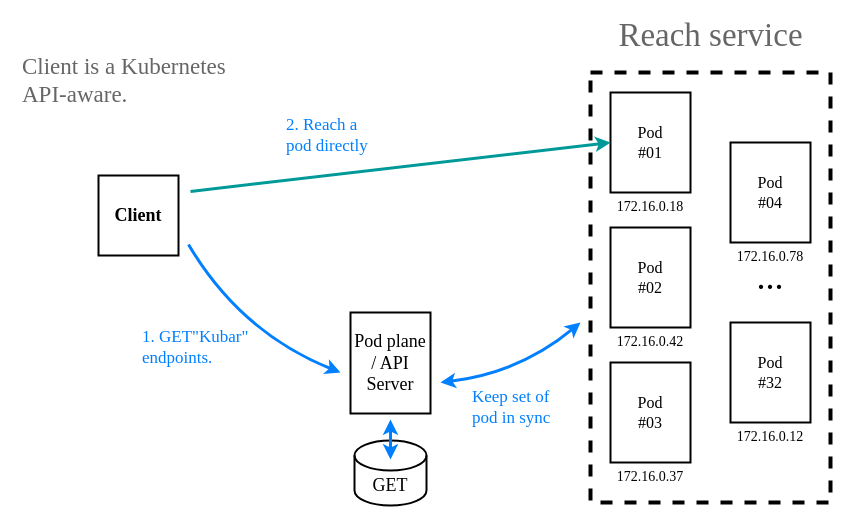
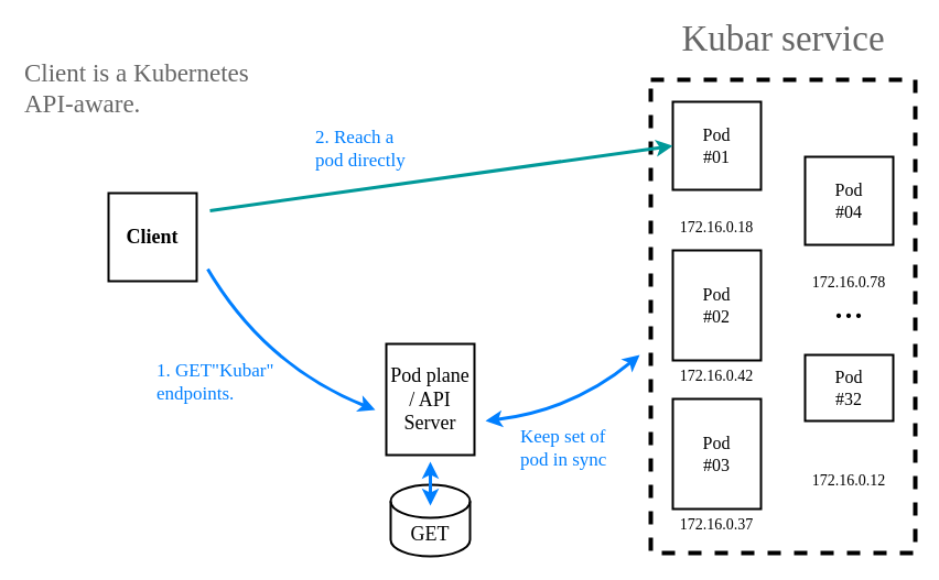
- <mxCell id="20" value="&lt;font style=&quot;font-size: 33px;&quot;&gt;Reach service&lt;/font&gt;" style="text;html=1;strokeColor=none;fillColor=none;align=center;verticalAlign=middle;whiteSpace=wrap;rounded=0;fontStyle=0;fontSize=33;fontColor=#666666;fontFamily=Comic Sans MS;" parent="1" vertex="1"><mxGeometry x="591.5" y="20" width="237" height="30" as="geometry" /></mxCell>
+ <mxCell id="20" value="&lt;font style=&quot;font-size: 33px;&quot;&gt;Kubar service&lt;/font&gt;" style="text;html=1;strokeColor=none;fillColor=none;align=center;verticalAlign=middle;whiteSpace=wrap;rounded=0;fontStyle=0;fontSize=33;fontColor=#666666;fontFamily=Comic Sans MS;" parent="1" vertex="1"><mxGeometry x="591.5" y="20" width="237" height="30" as="geometry" /></mxCell>
- <mxCell id="5" value="&lt;font style=&quot;font-size: 16px;&quot;&gt;&lt;font style=&quot;font-size: 16px;&quot;&gt;Pod&lt;br style=&quot;font-size: 16px;&quot;&gt;#01&lt;/font&gt;&lt;br style=&quot;font-size: 16px;&quot;&gt;&lt;/font&gt;" style="rounded=0;whiteSpace=wrap;html=1;strokeColor=default;strokeWidth=2;fontFamily=Comic Sans MS;fontSize=16;" parent="1" vertex="1"><mxGeometry x="610" y="92" width="80" height="100" as="geometry" /></mxCell>
+ <mxCell id="5" value="&lt;font style=&quot;font-size: 16px;&quot;&gt;&lt;font style=&quot;font-size: 16px;&quot;&gt;Pod&lt;br style=&quot;font-size: 16px;&quot;&gt;#01&lt;/font&gt;&lt;br style=&quot;font-size: 16px;&quot;&gt;&lt;/font&gt;" style="rounded=0;whiteSpace=wrap;html=1;strokeColor=default;strokeWidth=2;fontFamily=Comic Sans MS;fontSize=16;" parent="1" vertex="1"><mxGeometry x="610" y="92" width="80" height="80" as="geometry" /></mxCell>
- <mxCell id="11" value="&lt;font style=&quot;font-size: 16px;&quot;&gt;&lt;font style=&quot;font-size: 16px;&quot;&gt;Pod&lt;br style=&quot;font-size: 16px;&quot;&gt;#04&lt;/font&gt;&lt;br style=&quot;font-size: 16px;&quot;&gt;&lt;/font&gt;" style="rounded=0;whiteSpace=wrap;html=1;strokeColor=default;strokeWidth=2;fontFamily=Comic Sans MS;fontSize=16;" parent="1" vertex="1"><mxGeometry x="730" y="142" width="80" height="100" as="geometry" /></mxCell>
+ <mxCell id="11" value="&lt;font style=&quot;font-size: 16px;&quot;&gt;&lt;font style=&quot;font-size: 16px;&quot;&gt;Pod&lt;br style=&quot;font-size: 16px;&quot;&gt;#04&lt;/font&gt;&lt;br style=&quot;font-size: 16px;&quot;&gt;&lt;/font&gt;" style="rounded=0;whiteSpace=wrap;html=1;strokeColor=default;strokeWidth=2;fontFamily=Comic Sans MS;fontSize=16;" parent="1" vertex="1"><mxGeometry x="730" y="142" width="80" height="80" as="geometry" /></mxCell>
- <mxCell id="13" value="&lt;font style=&quot;font-size: 16px;&quot;&gt;&lt;font style=&quot;font-size: 16px;&quot;&gt;Pod&lt;br style=&quot;font-size: 16px;&quot;&gt;#32&lt;/font&gt;&lt;br style=&quot;font-size: 16px;&quot;&gt;&lt;/font&gt;" style="rounded=0;whiteSpace=wrap;html=1;strokeColor=default;strokeWidth=2;fontFamily=Comic Sans MS;fontSize=16;" parent="1" vertex="1"><mxGeometry x="730" y="322" width="80" height="100" as="geometry" /></mxCell>
+ <mxCell id="13" value="&lt;font style=&quot;font-size: 16px;&quot;&gt;&lt;font style=&quot;font-size: 16px;&quot;&gt;Pod&lt;br style=&quot;font-size: 16px;&quot;&gt;#32&lt;/font&gt;&lt;br style=&quot;font-size: 16px;&quot;&gt;&lt;/font&gt;" style="rounded=0;whiteSpace=wrap;html=1;strokeColor=default;strokeWidth=2;fontFamily=Comic Sans MS;fontSize=16;" parent="1" vertex="1"><mxGeometry x="730" y="322" width="80" height="60" as="geometry" /></mxCell>
